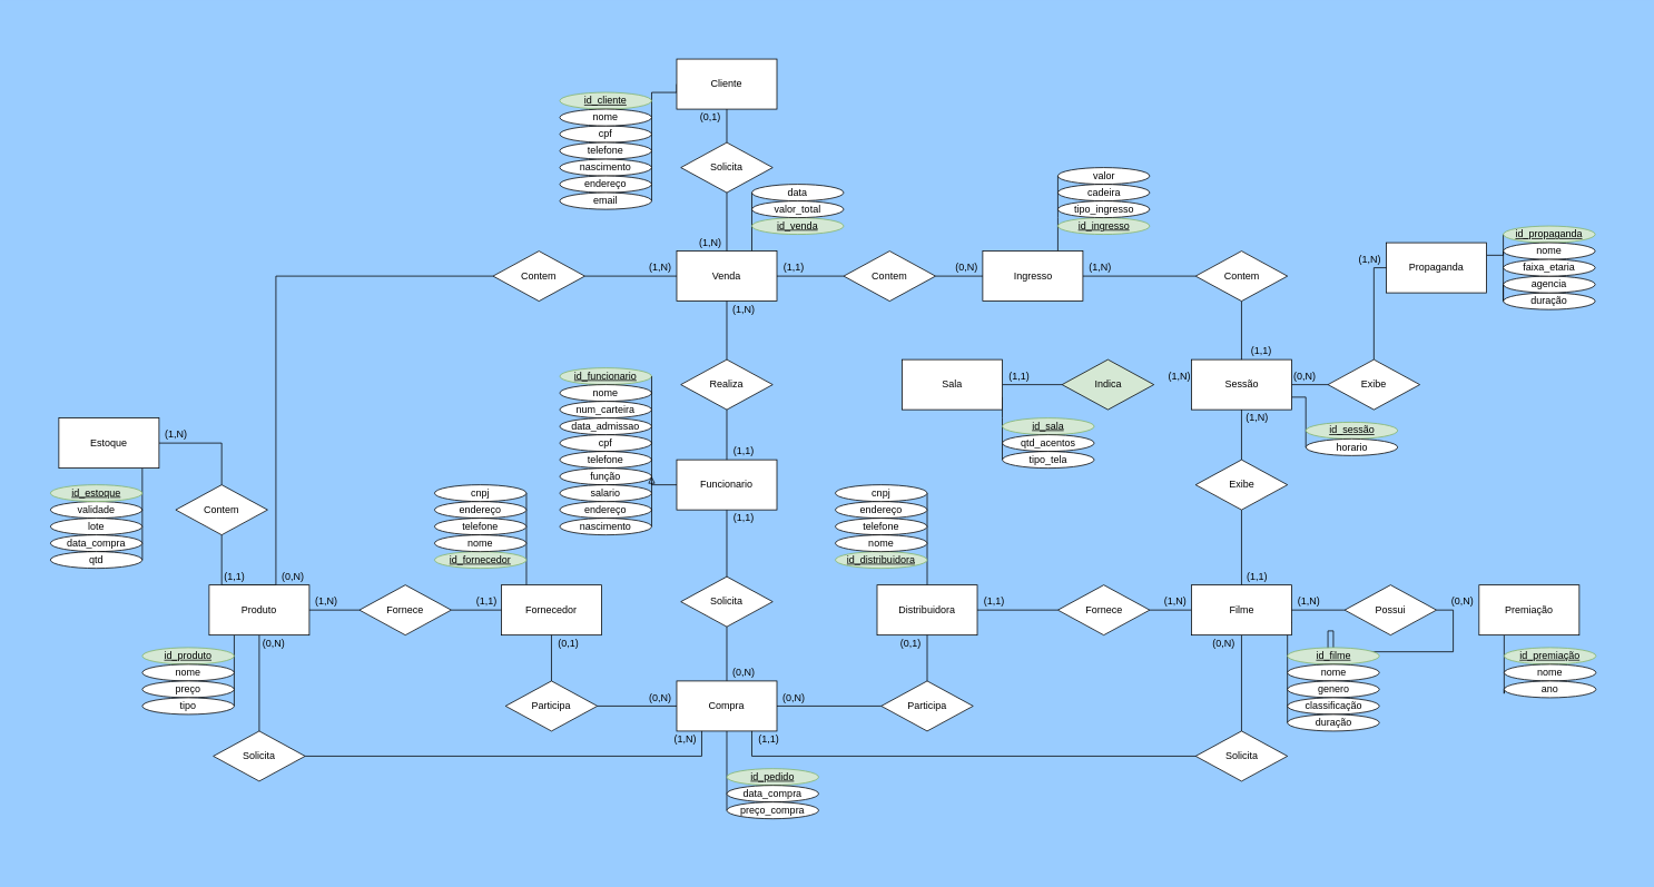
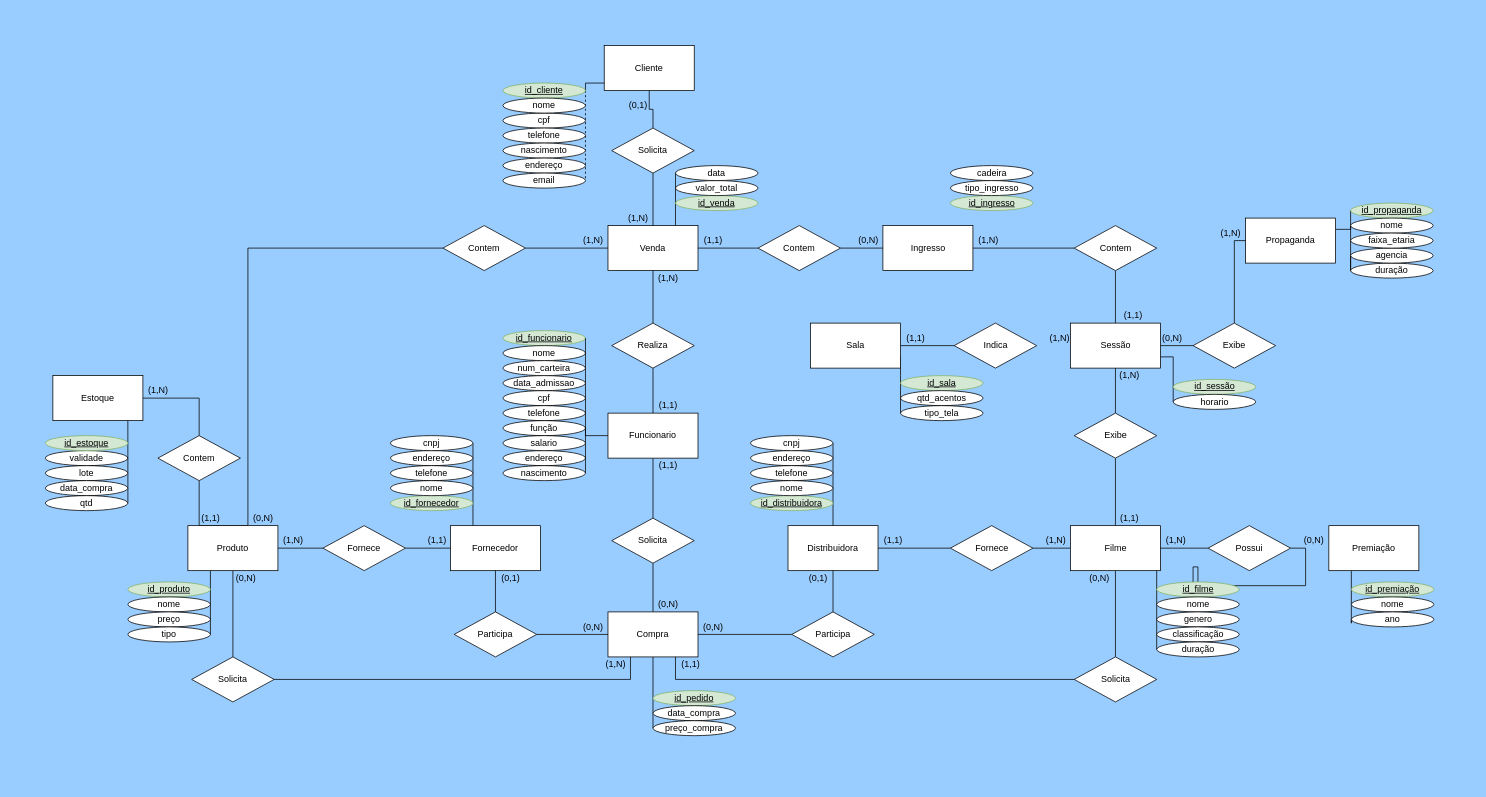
- <mxCell id="23" value="Cliente" style="rounded=0;whiteSpace=wrap;html=1;" parent="1" vertex="1"><mxGeometry x="810" y="70" width="120" height="60" as="geometry" /></mxCell>
+ <mxCell id="23" value="Cliente" style="rounded=0;whiteSpace=wrap;html=1;" parent="1" vertex="1"><mxGeometry x="805" y="60" width="120" height="60" as="geometry" /></mxCell>
- <mxCell id="134" style="edgeStyle=orthogonalEdgeStyle;rounded=0;orthogonalLoop=1;jettySize=auto;html=1;exitX=1;exitY=0.5;exitDx=0;exitDy=0;entryX=1;entryY=0.5;entryDx=0;entryDy=0;endArrow=none;endFill=0;" parent="1" source="135" target="186" edge="1"><mxGeometry relative="1" as="geometry"><Array as="points"><mxPoint x="780" y="240" /></Array></mxGeometry></mxCell>
+ <mxCell id="134" style="edgeStyle=orthogonalEdgeStyle;rounded=0;orthogonalLoop=1;jettySize=auto;html=1;exitX=1;exitY=0.5;exitDx=0;exitDy=0;entryX=1;entryY=0.5;entryDx=0;entryDy=0;endArrow=none;endFill=0;dashed=1;" parent="1" source="135" target="186" edge="1"><mxGeometry relative="1" as="geometry"><Array as="points"><mxPoint x="780" y="240" /></Array></mxGeometry></mxCell>
- <mxCell id="132" value="valor" style="ellipse;whiteSpace=wrap;html=1;" parent="1" vertex="1"><mxGeometry x="1266.5" y="200" width="110" height="20" as="geometry" /></mxCell>
- <mxCell id="13" style="edgeStyle=orthogonalEdgeStyle;rounded=0;orthogonalLoop=1;jettySize=auto;html=1;exitX=0.75;exitY=0;exitDx=0;exitDy=0;endArrow=none;endFill=0;entryX=0;entryY=0.5;entryDx=0;entryDy=0;" parent="1" source="14" target="132" edge="1"><mxGeometry relative="1" as="geometry"><Array as="points"><mxPoint x="1267" y="260" /><mxPoint x="1267" y="210" /></Array><mxPoint x="1210" as="targetPoint" y="230" /></mxGeometry></mxCell>
- <mxCell id="59" value="Indica" style="rhombus;whiteSpace=wrap;html=1;fillColor=#d5e8d4;" parent="1" vertex="1"><mxGeometry x="1271.5" y="430" width="110" height="60" as="geometry" /></mxCell>
+ <mxCell id="59" value="Indica" style="rhombus;whiteSpace=wrap;html=1;" parent="1" vertex="1"><mxGeometry x="1271.5" y="430" width="110" height="60" as="geometry" /></mxCell>
- <mxCell id="6" style="edgeStyle=orthogonalEdgeStyle;rounded=0;orthogonalLoop=1;jettySize=auto;html=1;exitX=0;exitY=0.5;exitDx=0;exitDy=0;entryX=1;entryY=0.5;entryDx=0;entryDy=0;endArrow=block;endFill=0;" parent="1" source="7" target="100" edge="1"><mxGeometry relative="1" as="geometry" /></mxCell>
+ <mxCell id="6" style="edgeStyle=orthogonalEdgeStyle;rounded=0;orthogonalLoop=1;jettySize=auto;html=1;exitX=0;exitY=0.5;exitDx=0;exitDy=0;entryX=1;entryY=0.5;entryDx=0;entryDy=0;endArrow=none;endFill=0;" parent="1" source="7" target="100" edge="1"><mxGeometry relative="1" as="geometry" /></mxCell>
